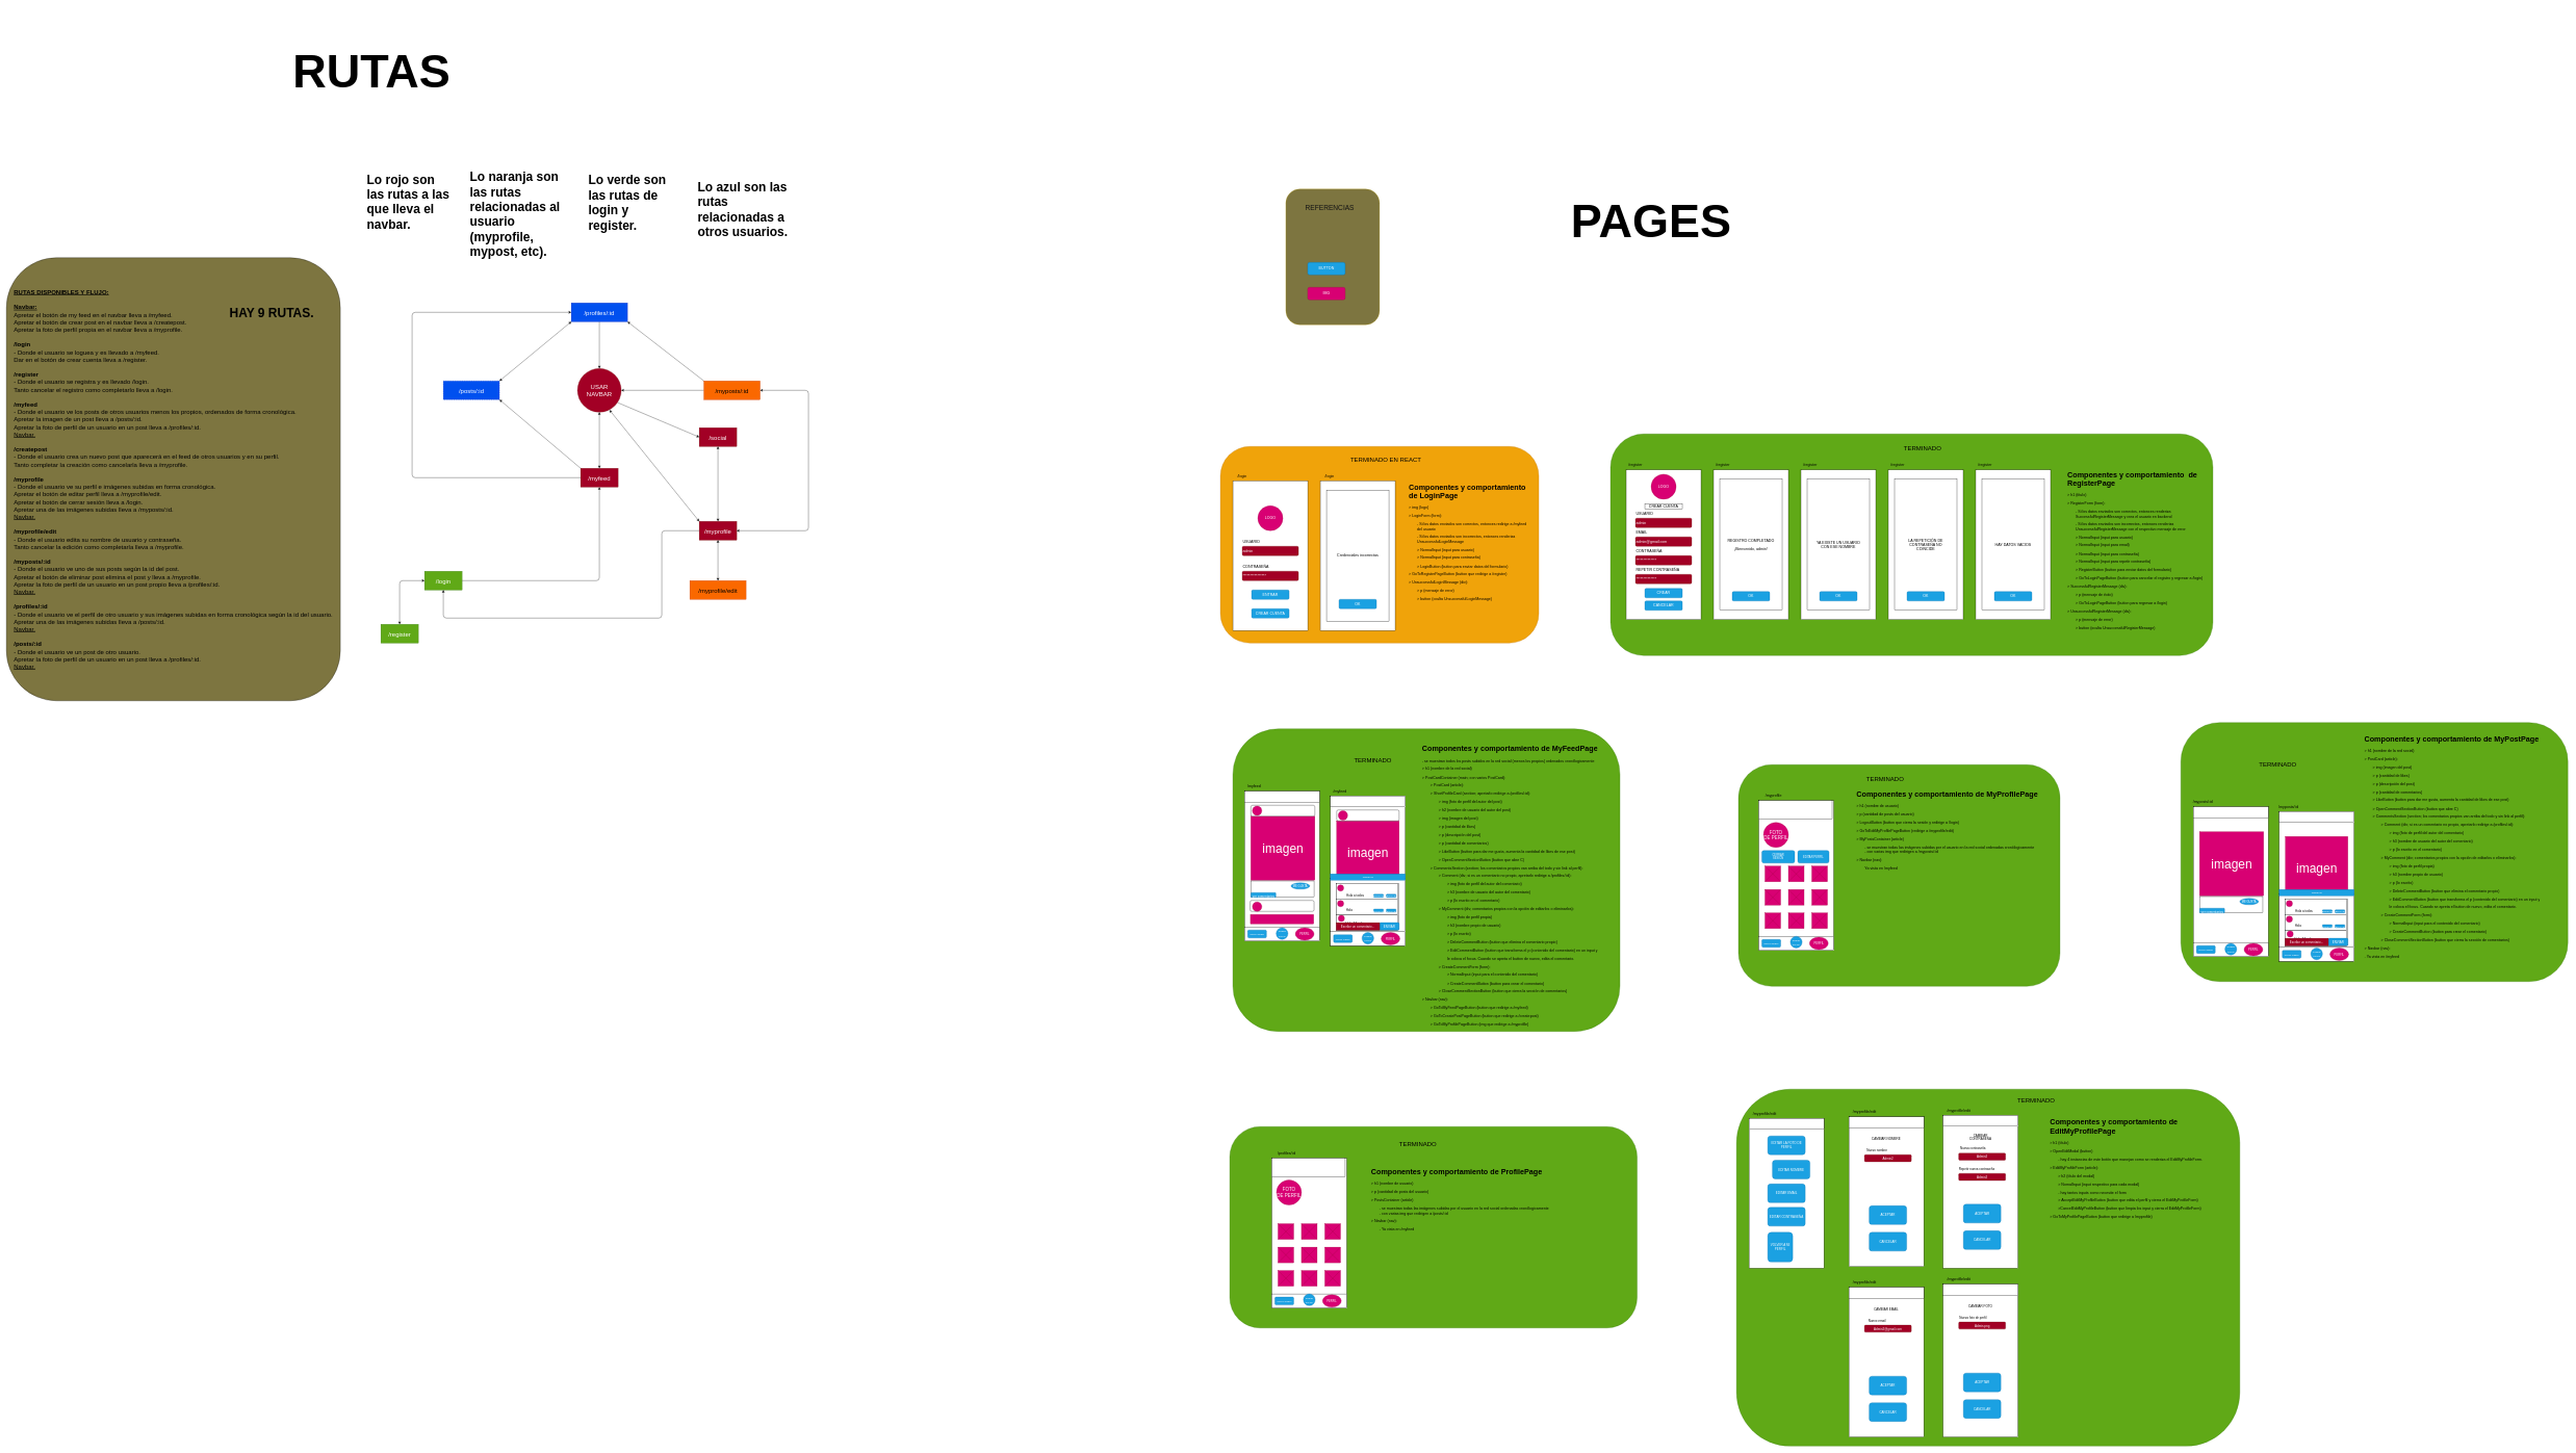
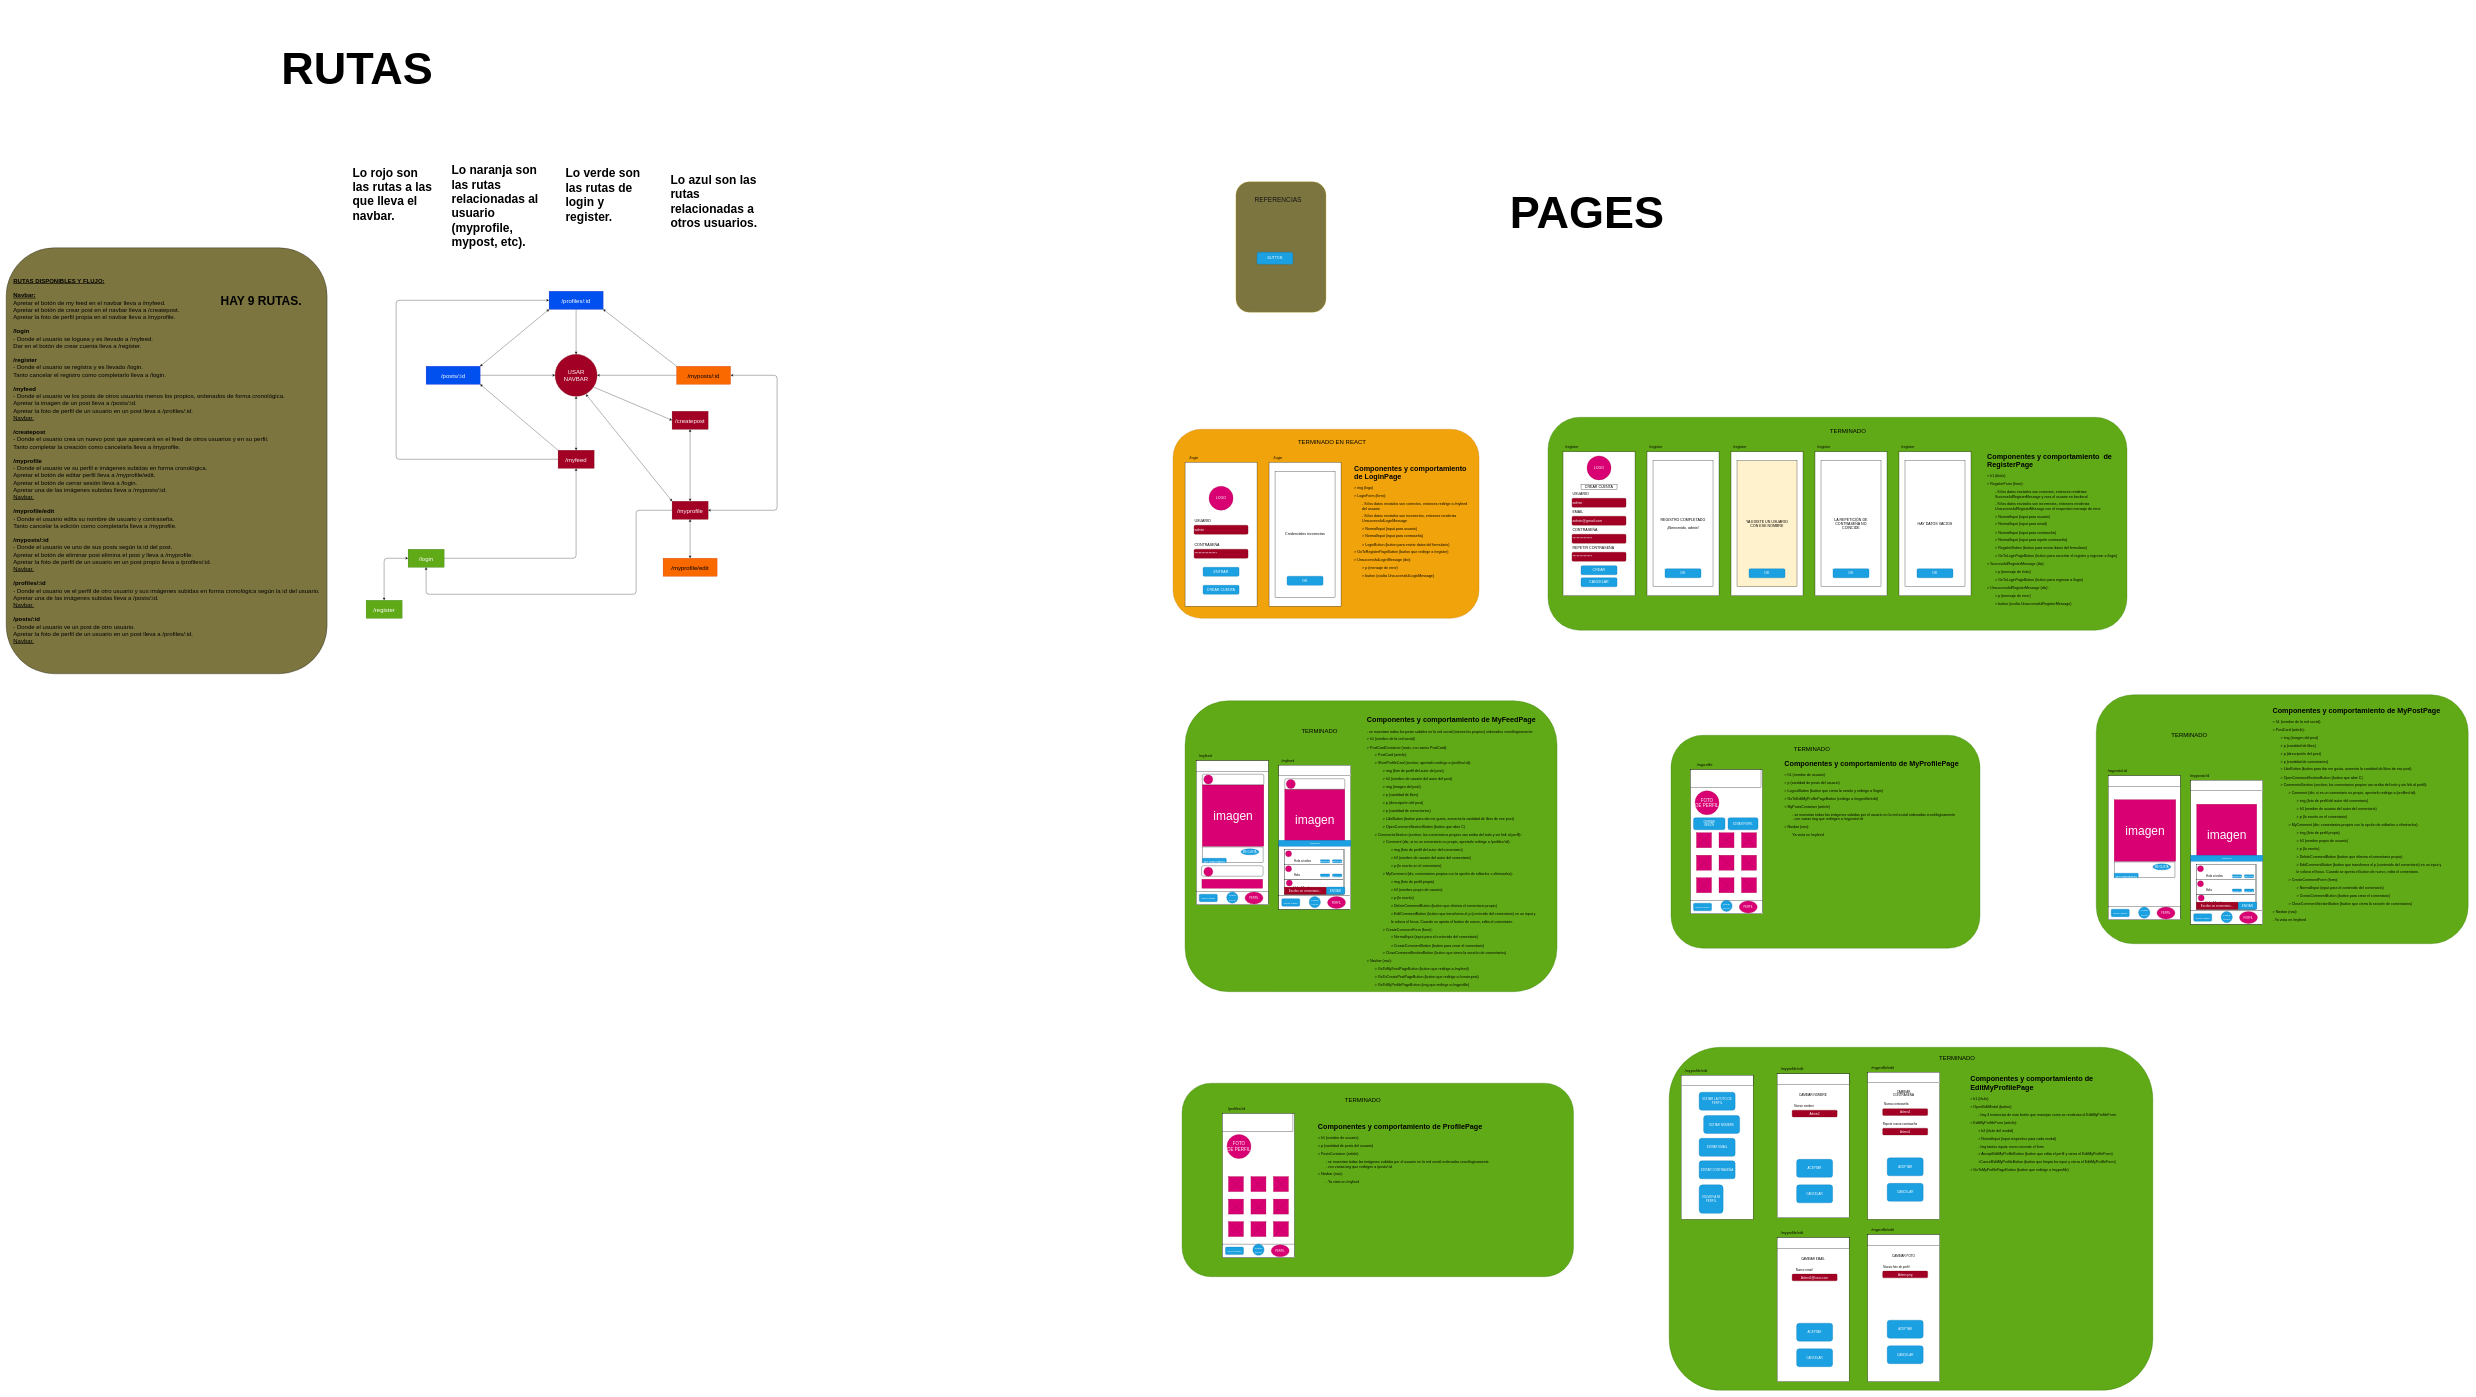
- <mxCell id="120" value="IMG" style="rounded=1;whiteSpace=wrap;html=1;fillColor=#d80073;fontColor=#ffffff;strokeColor=#A50040;" parent="1" vertex="1"><mxGeometry x="4189.69" y="920" width="120" height="40" as="geometry" /></mxCell>
- <mxCell id="147" value="/posts/:id" style="rounded=0;whiteSpace=wrap;html=1;fontSize=20;fillColor=#0050ef;fontColor=#ffffff;strokeColor=#001DBC;dashed=1;" parent="1" vertex="1"><mxGeometry x="1420" y="1220" width="180" height="60" as="geometry" /></mxCell>
+ <mxCell id="147" value="/posts/:id" style="rounded=0;whiteSpace=wrap;html=1;fontSize=20;fillColor=#0050ef;fontColor=#ffffff;strokeColor=#001DBC;" parent="1" vertex="1"><mxGeometry x="1420" y="1220" width="180" height="60" as="geometry" /></mxCell>
+ <mxCell id="146" style="edgeStyle=none;html=1;exitX=1;exitY=0.5;exitDx=0;exitDy=0;entryX=0;entryY=0.5;entryDx=0;entryDy=0;" parent="1" source="147" target="198" edge="1"><mxGeometry relative="1" as="geometry" /></mxCell>
- <mxCell id="137" value="/social" style="rounded=0;whiteSpace=wrap;html=1;fontSize=20;fillColor=#a20025;fontColor=#ffffff;strokeColor=#6F0000;" parent="1" vertex="1"><mxGeometry x="2240" y="1370" width="120" height="60" as="geometry" /></mxCell>
+ <mxCell id="137" value="/createpost" style="rounded=0;whiteSpace=wrap;html=1;fontSize=20;fillColor=#a20025;fontColor=#ffffff;strokeColor=#6F0000;" parent="1" vertex="1"><mxGeometry x="2240" y="1370" width="120" height="60" as="geometry" /></mxCell>
- <mxCell id="49" value="YA EXISTE UN USUARIO&lt;br&gt;CON ESE NOMBRE" style="rounded=0;whiteSpace=wrap;html=1;" parent="1" vertex="1"><mxGeometry x="5790" y="1535" width="200" height="420" as="geometry" /></mxCell>
+ <mxCell id="49" value="YA EXISTE UN USUARIO&lt;br&gt;CON ESE NOMBRE" style="rounded=0;whiteSpace=wrap;html=1;fillColor=#fff2cc;" parent="1" vertex="1"><mxGeometry x="5790" y="1535" width="200" height="420" as="geometry" /></mxCell>
- <mxCell id="290" value="Admin2@gmail.com" style="rounded=1;whiteSpace=wrap;html=1;labelBackgroundColor=none;fontSize=10;align=center;fillColor=#a20025;fontColor=#ffffff;strokeColor=#6F0000;" parent="1" vertex="1"><mxGeometry x="5973.75" y="4246.25" width="150" height="22.5" as="geometry" /></mxCell>
+ <mxCell id="290" value="Admin2@focus.com" style="rounded=1;whiteSpace=wrap;html=1;labelBackgroundColor=none;fontSize=10;align=center;fillColor=#a20025;fontColor=#ffffff;strokeColor=#6F0000;" parent="1" vertex="1"><mxGeometry x="5973.75" y="4246.25" width="150" height="22.5" as="geometry" /></mxCell>
